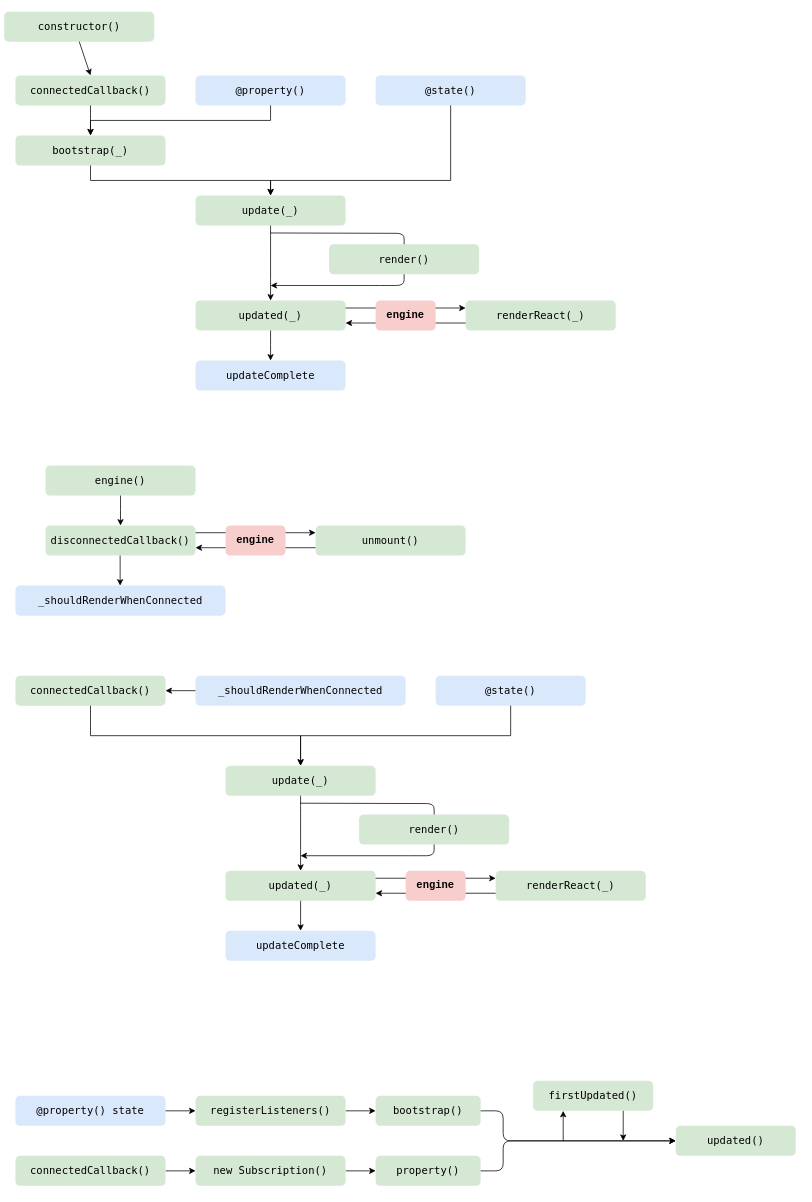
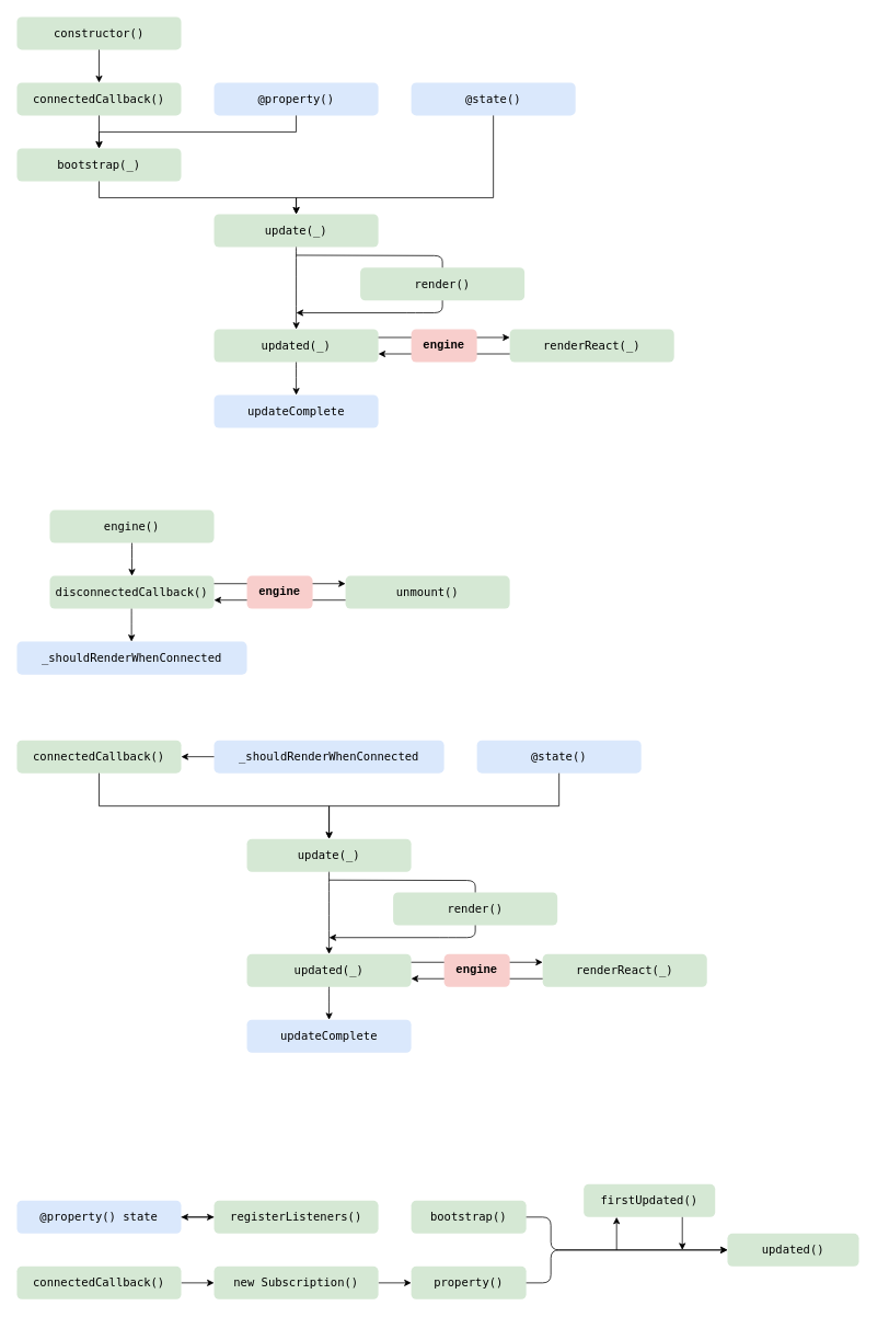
- <mxCell id="2" value="&lt;pre style=&quot;font-size: 14px;&quot;&gt;constructor()&lt;/pre&gt;" style="rounded=1;whiteSpace=wrap;html=1;fillColor=#d5e8d4;strokeColor=none;fontSize=14;" vertex="1" parent="1"><mxGeometry x="5" y="15" width="200" height="40" as="geometry" /></mxCell>
+ <mxCell id="2" value="&lt;pre style=&quot;font-size: 14px;&quot;&gt;constructor()&lt;/pre&gt;" style="rounded=1;whiteSpace=wrap;html=1;fillColor=#d5e8d4;strokeColor=none;fontSize=14;" vertex="1" parent="1"><mxGeometry x="20" y="20" width="200" height="40" as="geometry" /></mxCell>
- <mxCell id="57" value="" style="edgeStyle=orthogonalEdgeStyle;orthogonalLoop=1;jettySize=auto;html=1;fontFamily=Courier New;fontSize=14;endArrow=classic;endFill=1;strokeWidth=1;" edge="1" parent="1" source="58" target="59"><mxGeometry relative="1" as="geometry" /></mxCell>
+ <mxCell id="57" value="" style="edgeStyle=orthogonalEdgeStyle;orthogonalLoop=1;jettySize=auto;html=1;fontFamily=Courier New;fontSize=14;endArrow=classic;endFill=1;strokeWidth=1;" edge="1" parent="1" source="58" target="55"><mxGeometry relative="1" as="geometry" /></mxCell>
- <mxCell id="61" value="&lt;pre style=&quot;font-size: 14px;&quot;&gt;updated()&lt;/pre&gt;" style="rounded=1;whiteSpace=wrap;html=1;fillColor=#d5e8d4;strokeColor=none;fontSize=14;" vertex="1" parent="1"><mxGeometry x="900" y="1500" width="160" height="40" as="geometry" /></mxCell>
+ <mxCell id="61" value="&lt;pre style=&quot;font-size: 14px;&quot;&gt;updated()&lt;/pre&gt;" style="rounded=1;whiteSpace=wrap;html=1;fillColor=#d5e8d4;strokeColor=none;fontSize=14;" vertex="1" parent="1"><mxGeometry x="885" y="1500" width="160" height="40" as="geometry" /></mxCell>
